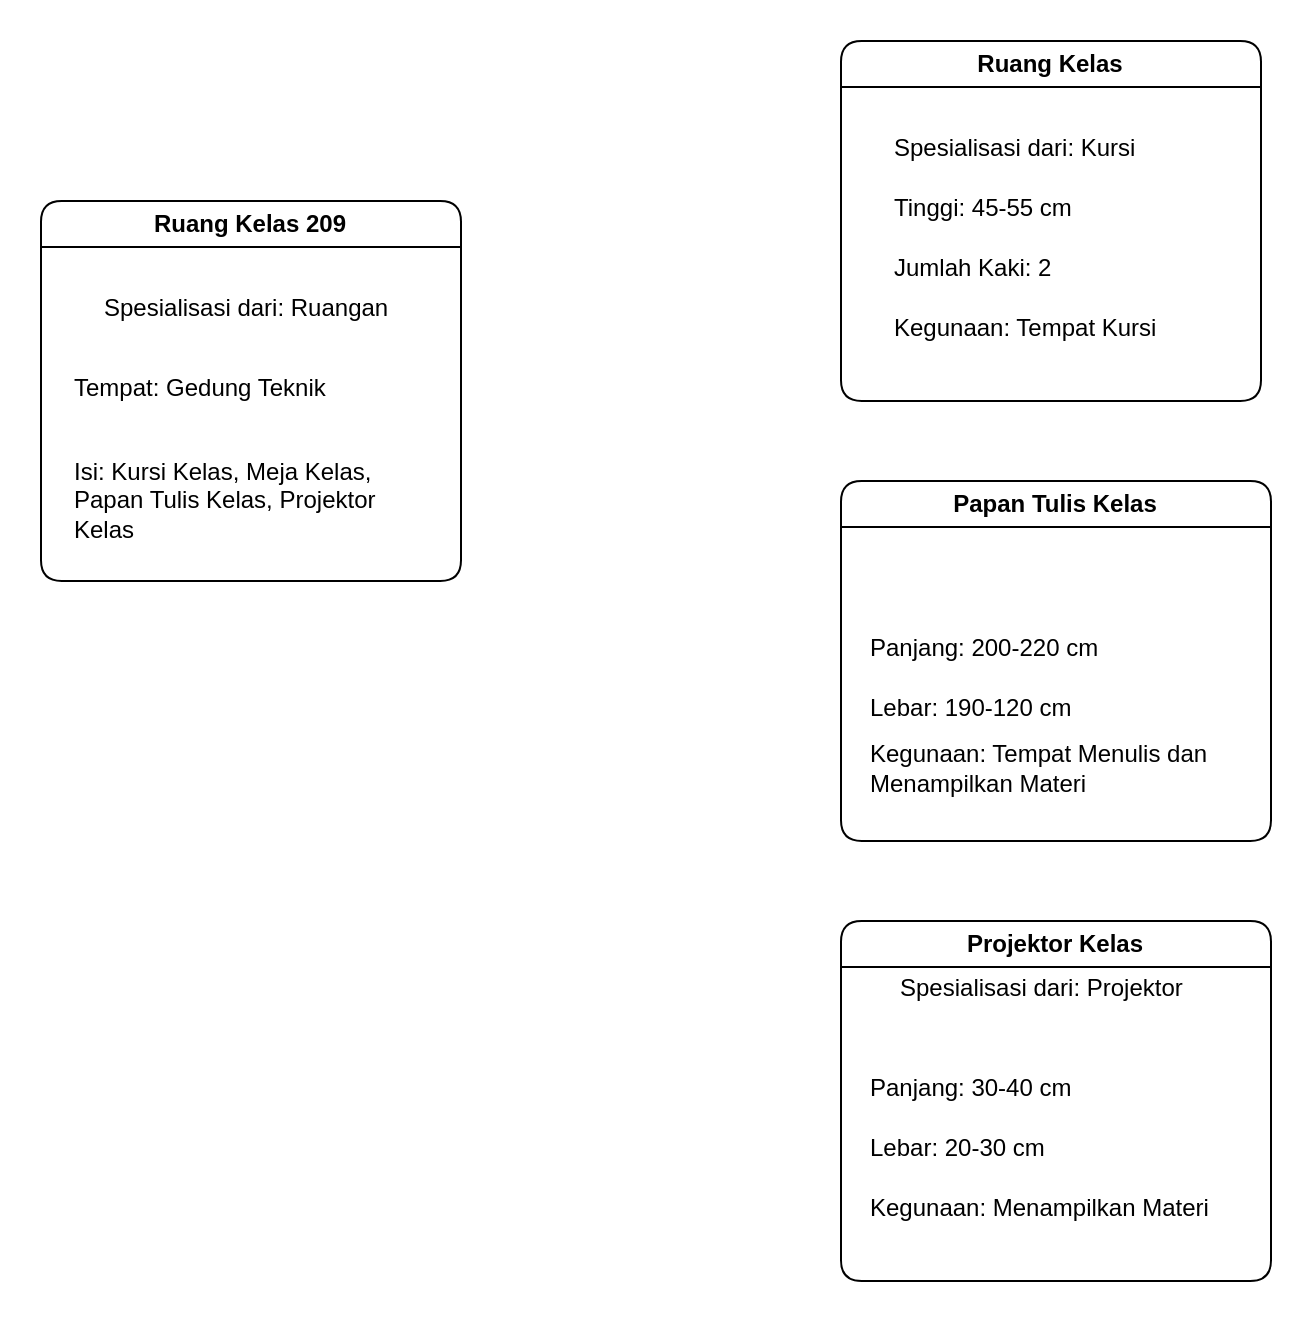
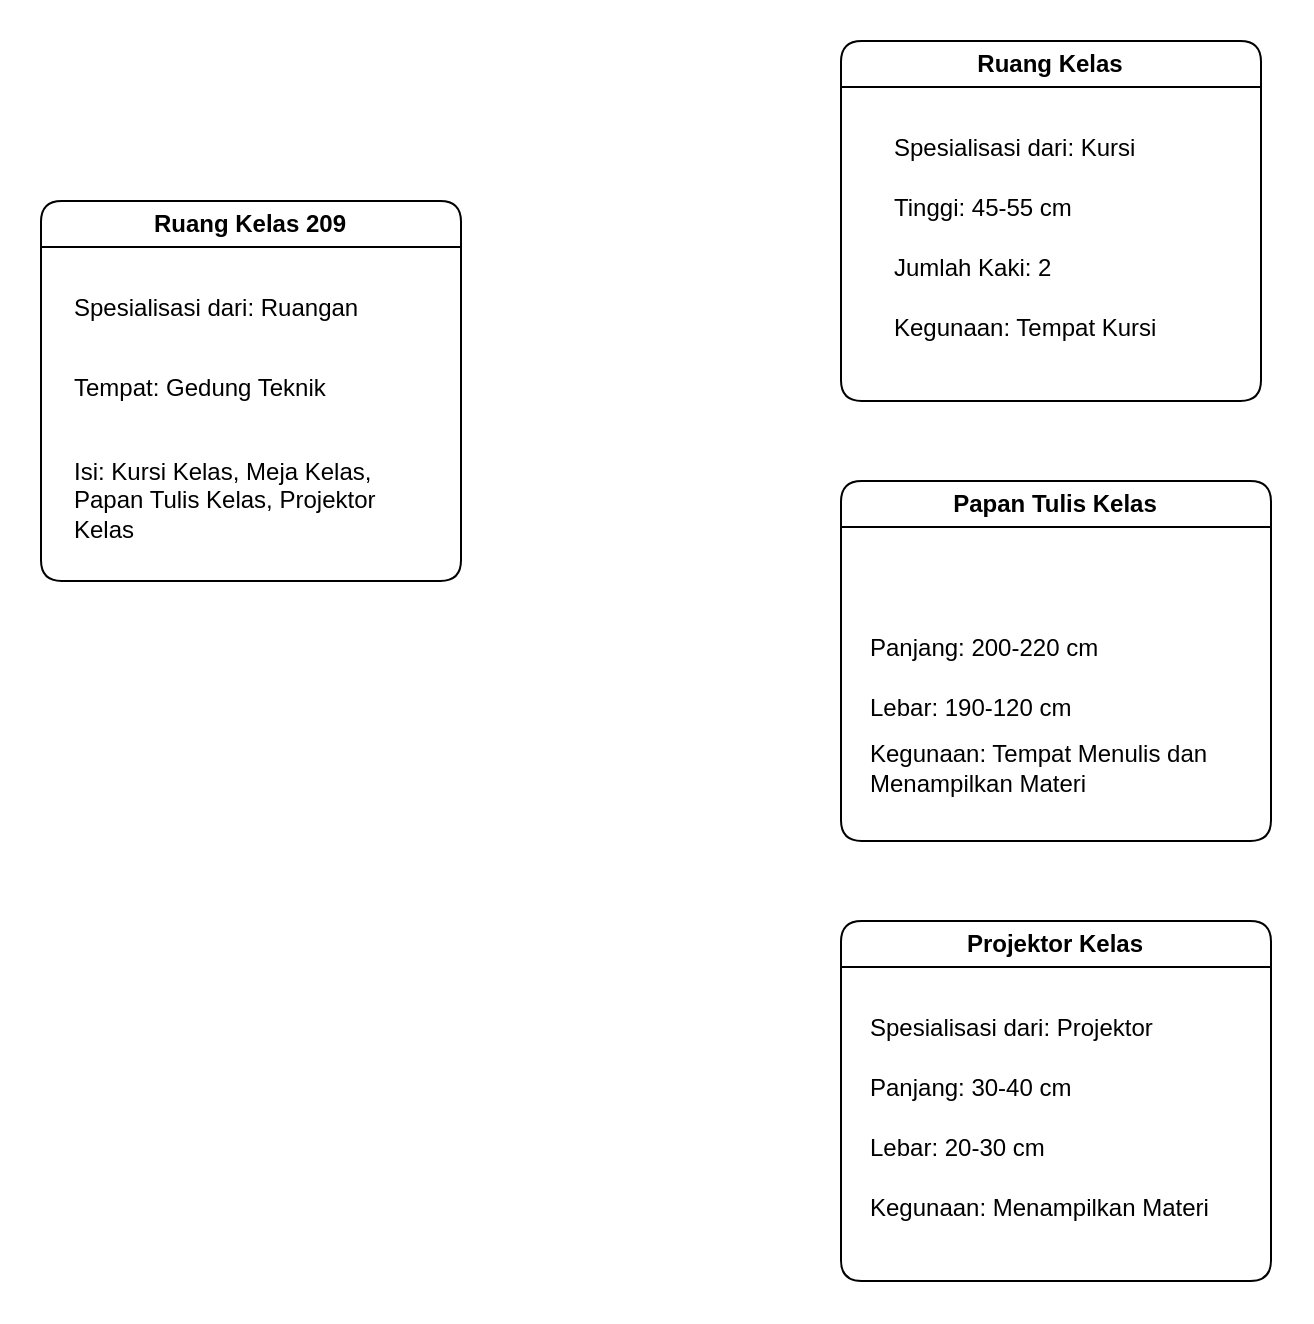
- <mxCell id="4" value="Spesialisasi dari: Ruangan" style="text;html=1;align=left;verticalAlign=middle;resizable=0;points=[];autosize=1;strokeColor=none;fillColor=none;" vertex="1" parent="2"><mxGeometry x="30" y="39" width="170" height="30" as="geometry" /></mxCell>
+ <mxCell id="4" value="Spesialisasi dari: Ruangan" style="text;html=1;align=left;verticalAlign=middle;resizable=0;points=[];autosize=1;strokeColor=none;fillColor=none;" vertex="1" parent="2"><mxGeometry x="15" y="39" width="170" height="30" as="geometry" /></mxCell>
- <mxCell id="17" value="Spesialisasi dari: Projektor" style="text;html=1;align=left;verticalAlign=middle;resizable=0;points=[];autosize=1;strokeColor=none;fillColor=none;" vertex="1" parent="15"><mxGeometry x="27.5" y="19" width="160" height="30" as="geometry" /></mxCell>
+ <mxCell id="17" value="Spesialisasi dari: Projektor" style="text;html=1;align=left;verticalAlign=middle;resizable=0;points=[];autosize=1;strokeColor=none;fillColor=none;" vertex="1" parent="15"><mxGeometry x="12.5" y="39" width="160" height="30" as="geometry" /></mxCell>
